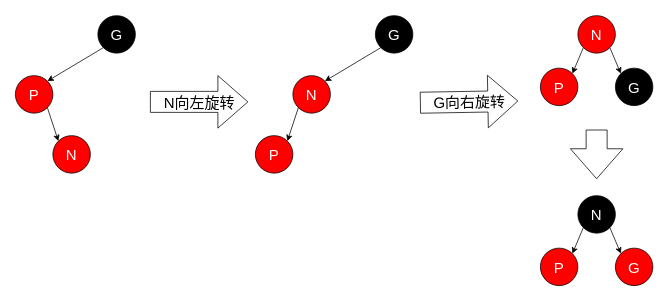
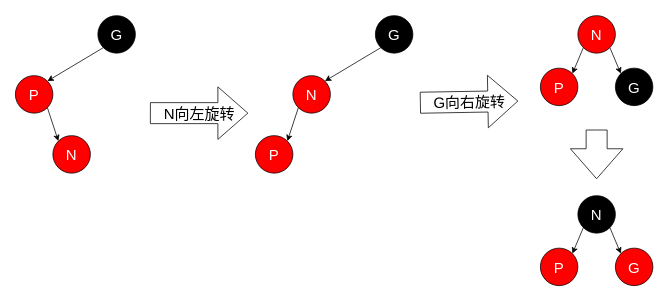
- <mxCell id="7" value="N向左旋转" style="html=1;shadow=0;dashed=0;align=center;verticalAlign=middle;shape=mxgraph.arrows2.arrow;dy=0.6;dx=40;notch=0;sketch=0;fontSize=20;fontColor=#000000;fillColor=#FFFFFF;" vertex="1" parent="1"><mxGeometry x="200" y="100" width="130" height="70" as="geometry" /></mxCell>
+ <mxCell id="7" value="N向左旋转" style="html=1;shadow=0;dashed=0;align=center;verticalAlign=middle;shape=mxgraph.arrows2.arrow;dy=0.6;dx=40;notch=0;sketch=0;fontSize=20;fontColor=#000000;fillColor=#FFFFFF;" vertex="1" parent="1"><mxGeometry x="200" y="115" width="130" height="70" as="geometry" /></mxCell>
